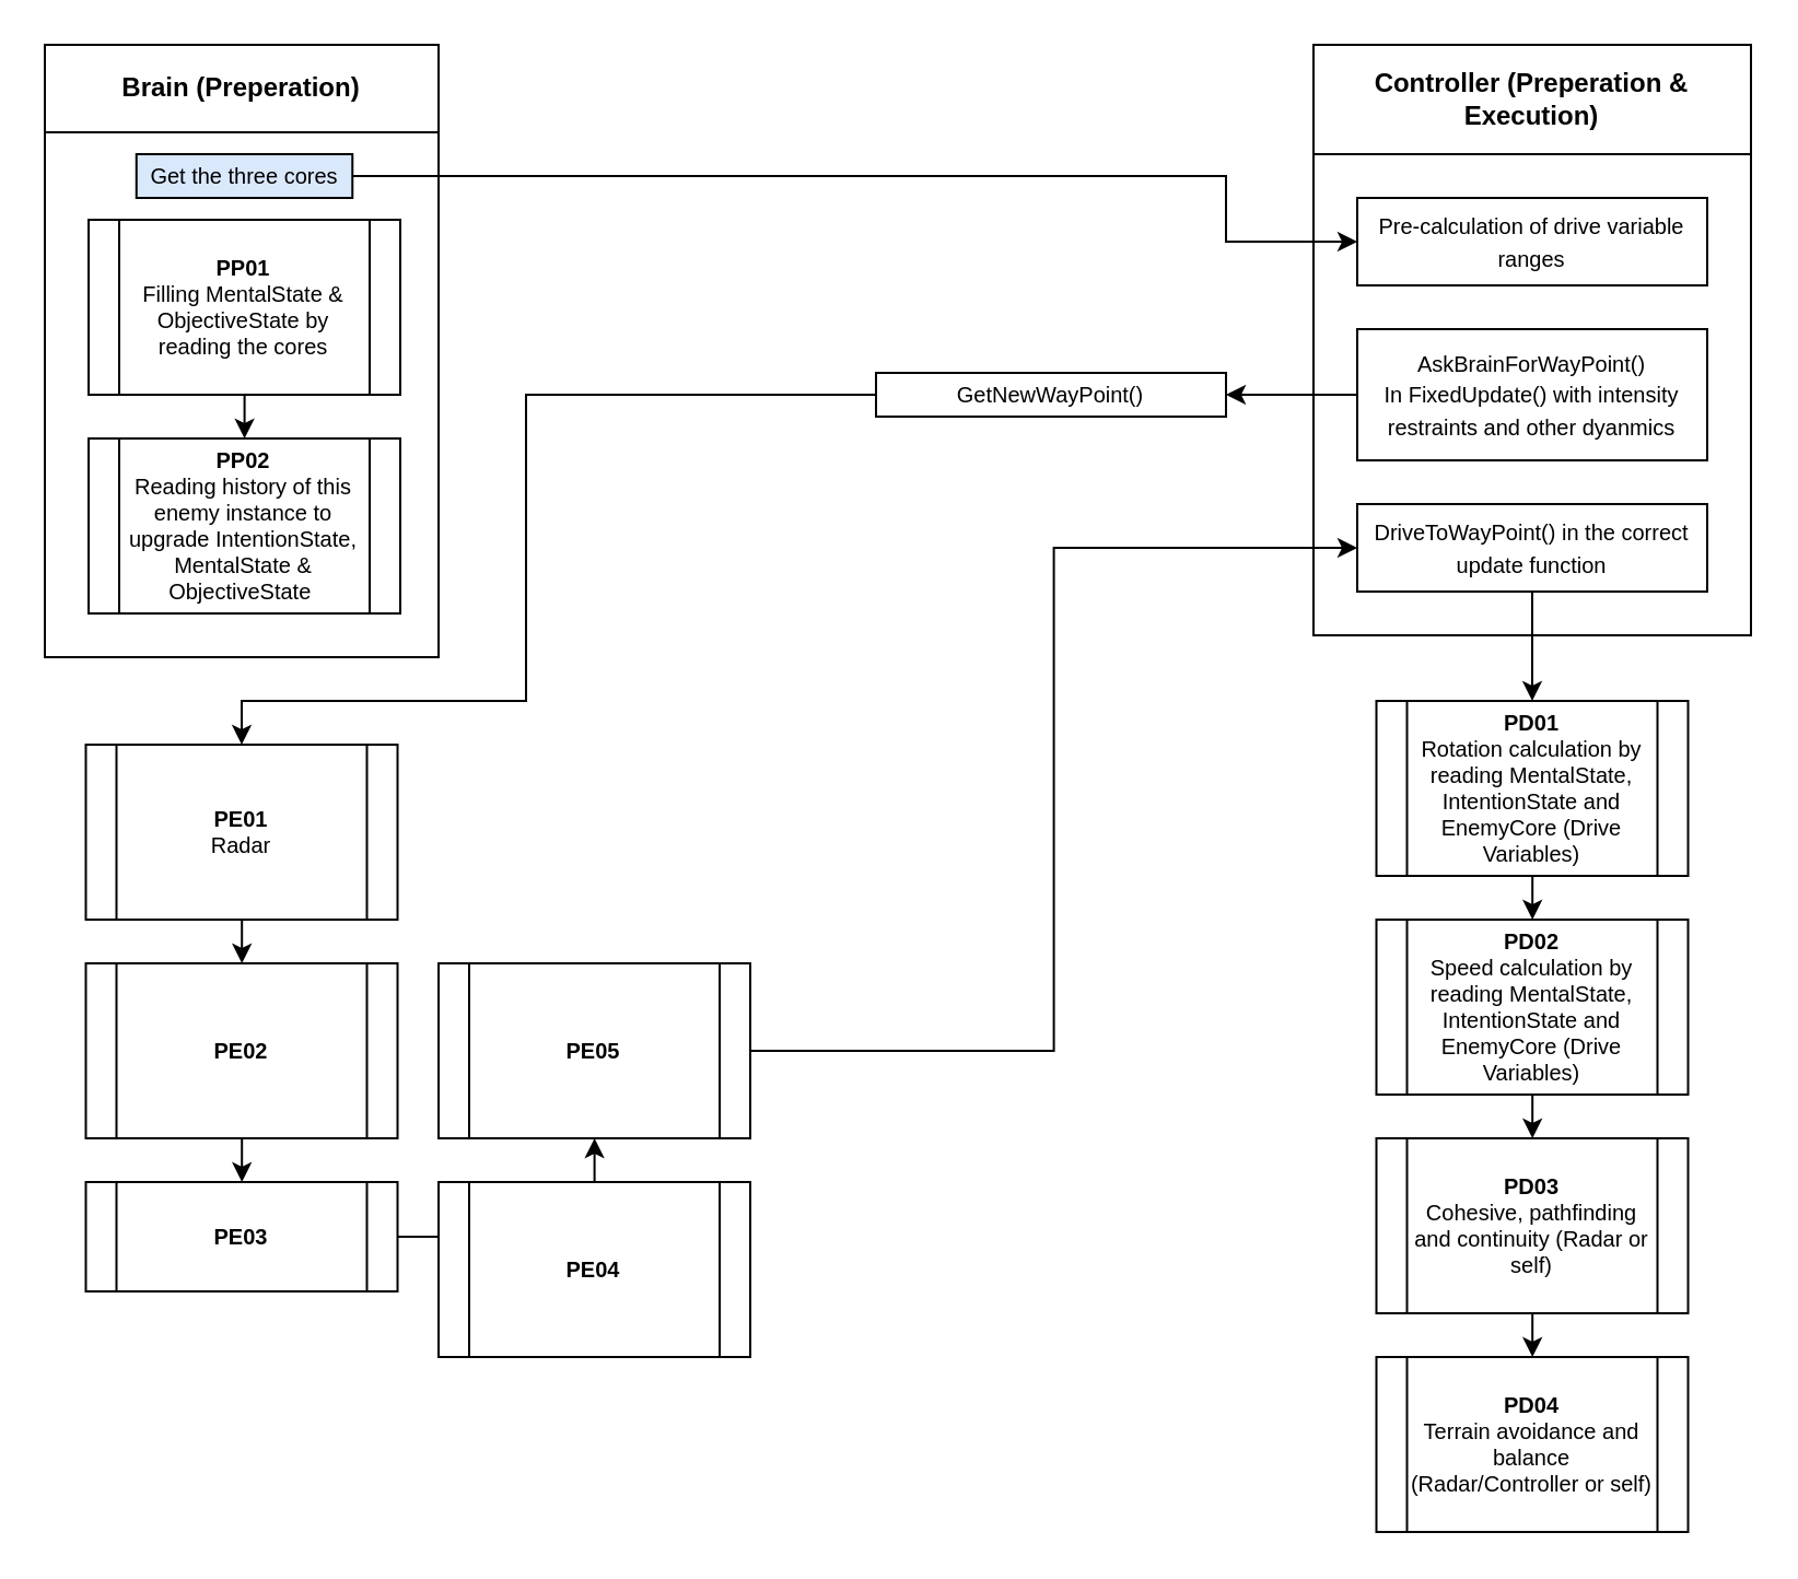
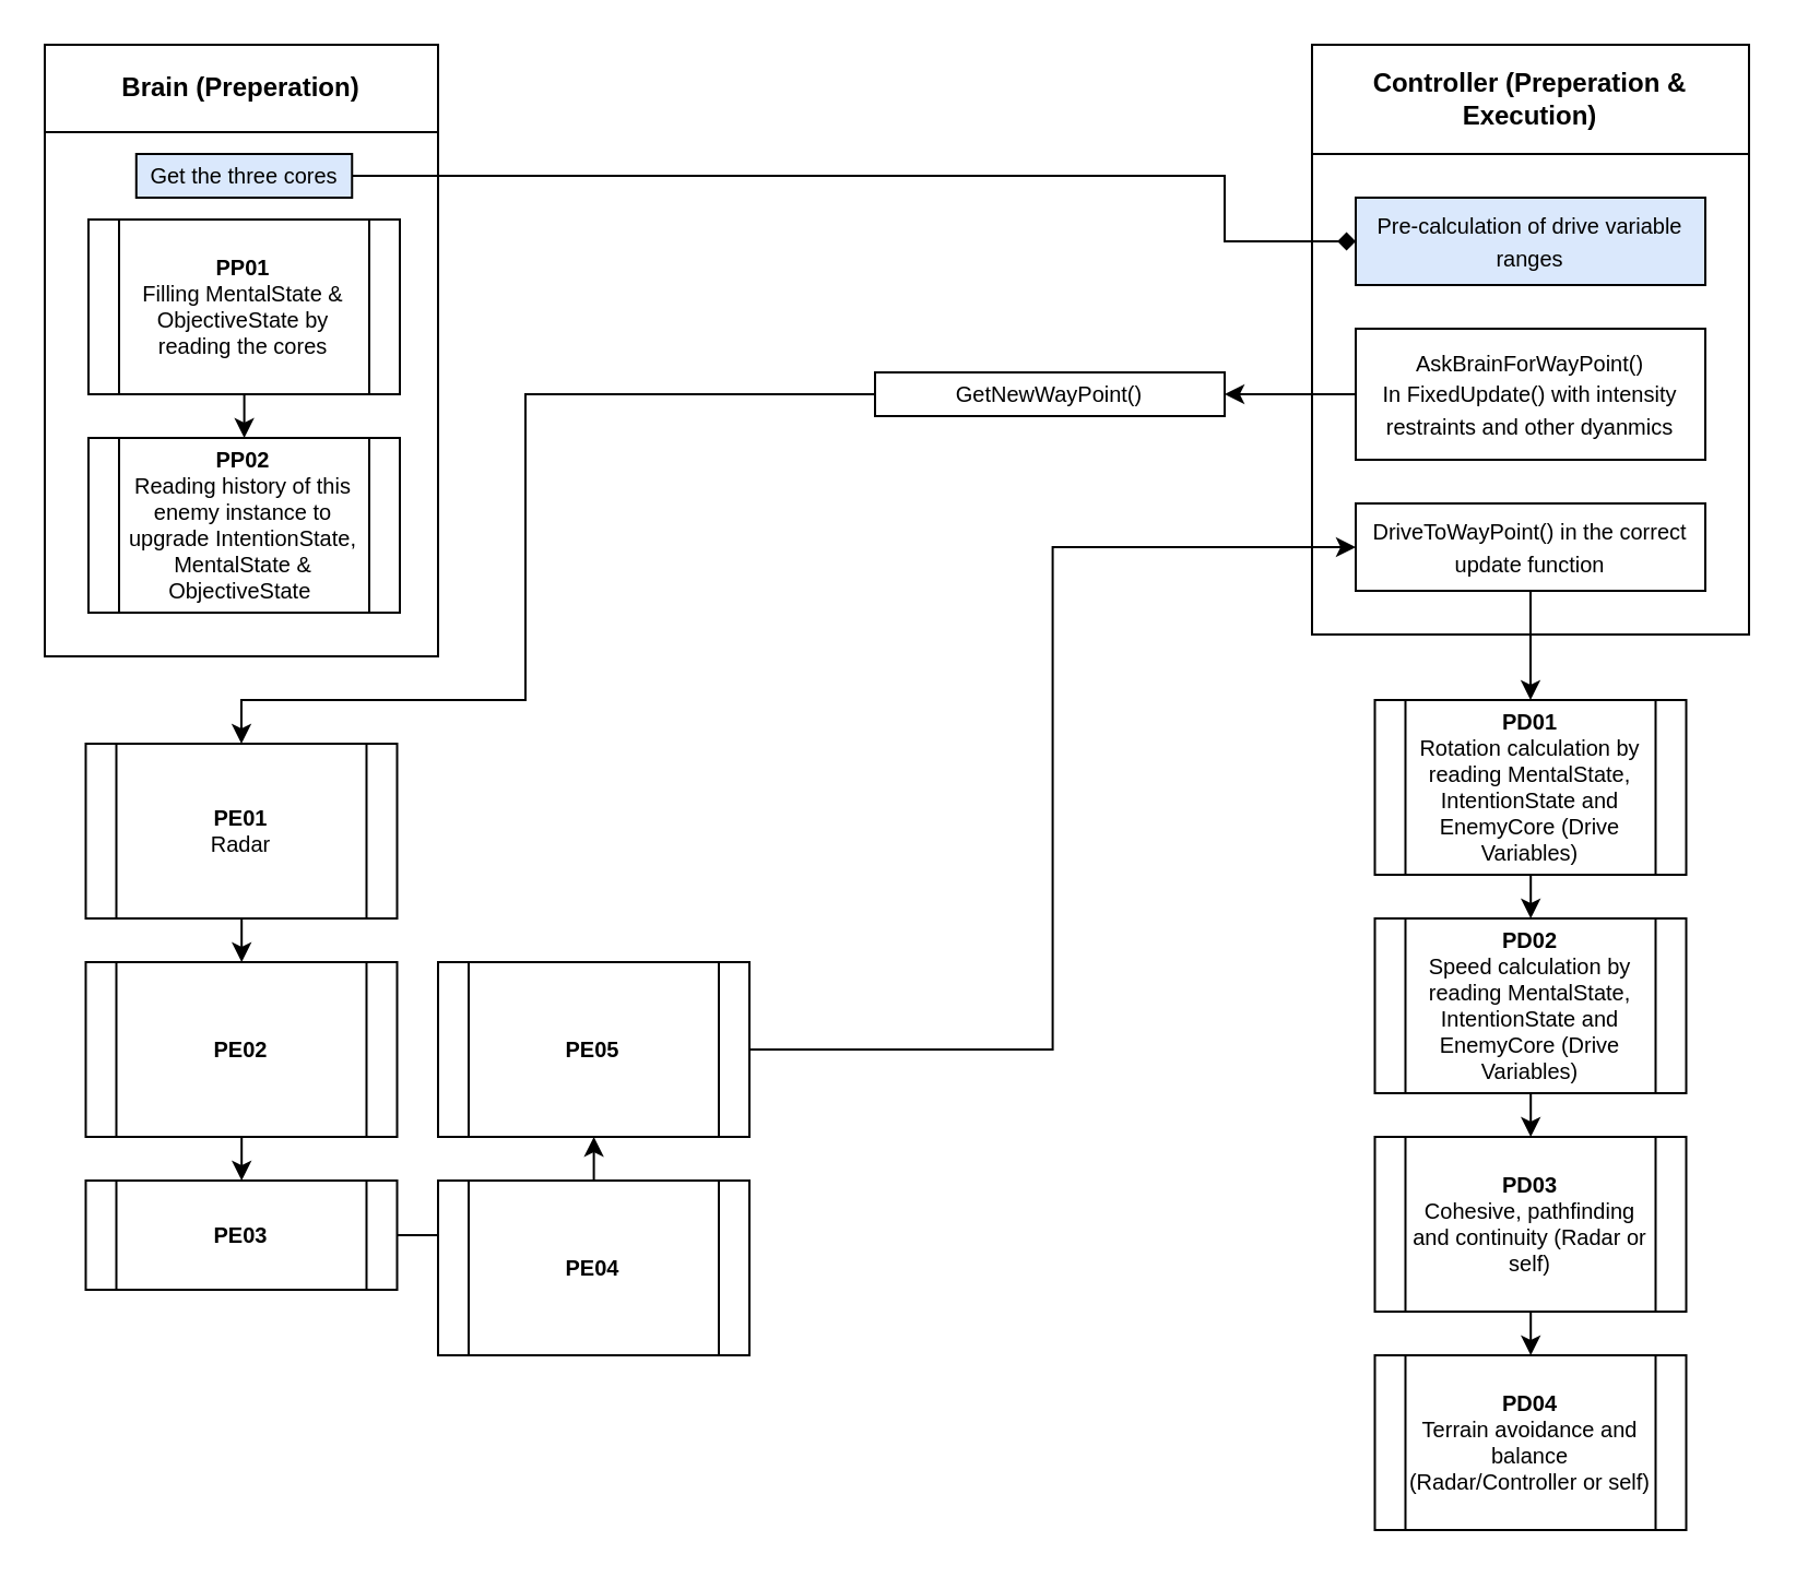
- <mxCell id="19" style="edgeStyle=orthogonalEdgeStyle;rounded=0;orthogonalLoop=1;jettySize=auto;html=1;entryX=0;entryY=0.5;entryDx=0;entryDy=0;fontSize=10;" edge="1" parent="1" source="18" target="5"><mxGeometry relative="1" as="geometry"><Array as="points"><mxPoint x="560" y="80" /><mxPoint x="560" y="110" /></Array></mxGeometry></mxCell>
+ <mxCell id="19" style="edgeStyle=orthogonalEdgeStyle;rounded=0;orthogonalLoop=1;jettySize=auto;html=1;entryX=0;entryY=0.5;entryDx=0;entryDy=0;fontSize=10;endArrow=diamond;" edge="1" parent="1" source="18" target="5"><mxGeometry relative="1" as="geometry"><Array as="points"><mxPoint x="560" y="80" /><mxPoint x="560" y="110" /></Array></mxGeometry></mxCell>
- <mxCell id="5" value="&lt;font style=&quot;font-size: 10px;&quot;&gt;Pre-calculation of drive variable ranges&lt;br&gt;&lt;/font&gt;" style="rounded=0;whiteSpace=wrap;html=1;" vertex="1" parent="2"><mxGeometry x="20" y="70" width="160" height="40" as="geometry" /></mxCell>
+ <mxCell id="5" value="&lt;font style=&quot;font-size: 10px;&quot;&gt;Pre-calculation of drive variable ranges&lt;br&gt;&lt;/font&gt;" style="rounded=0;whiteSpace=wrap;html=1;fillColor=#dae8fc;" vertex="1" parent="2"><mxGeometry x="20" y="70" width="160" height="40" as="geometry" /></mxCell>
